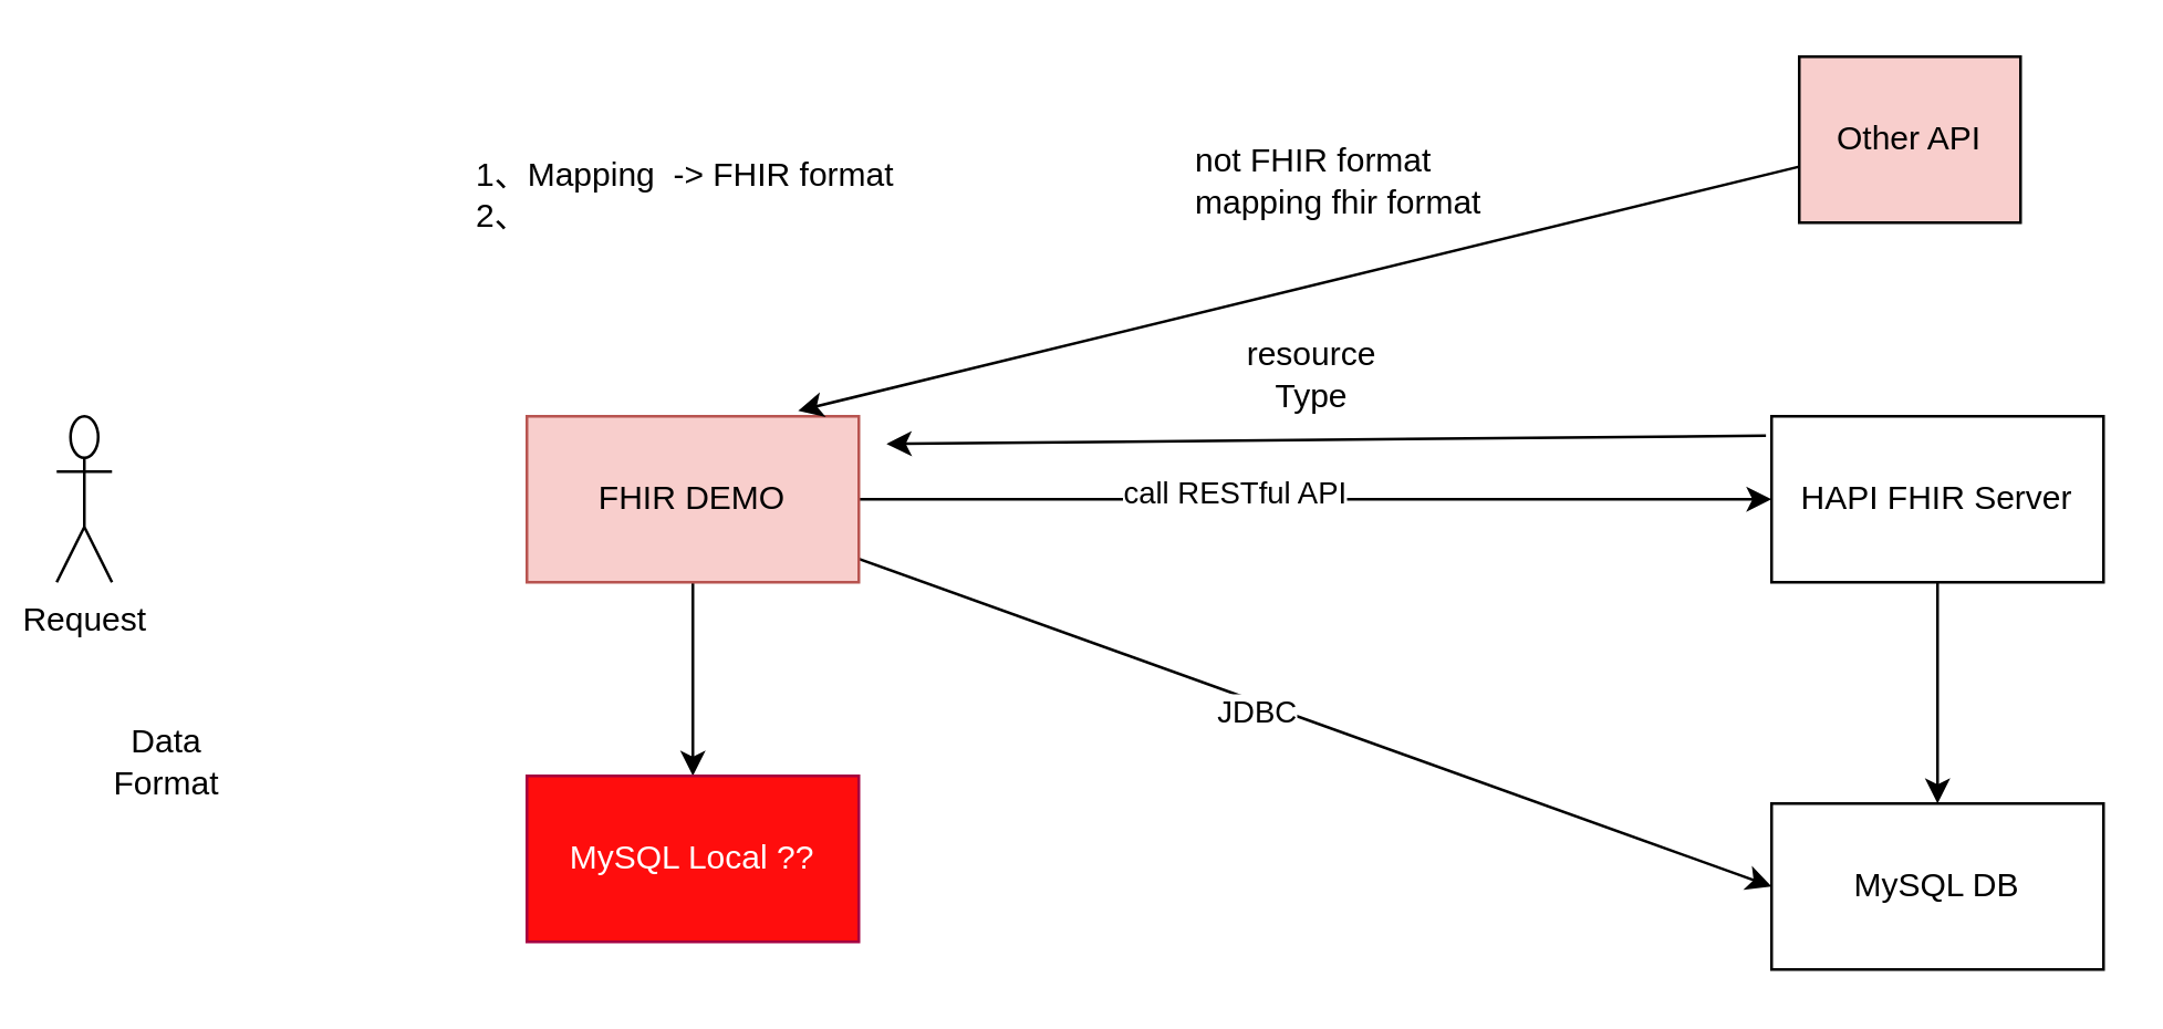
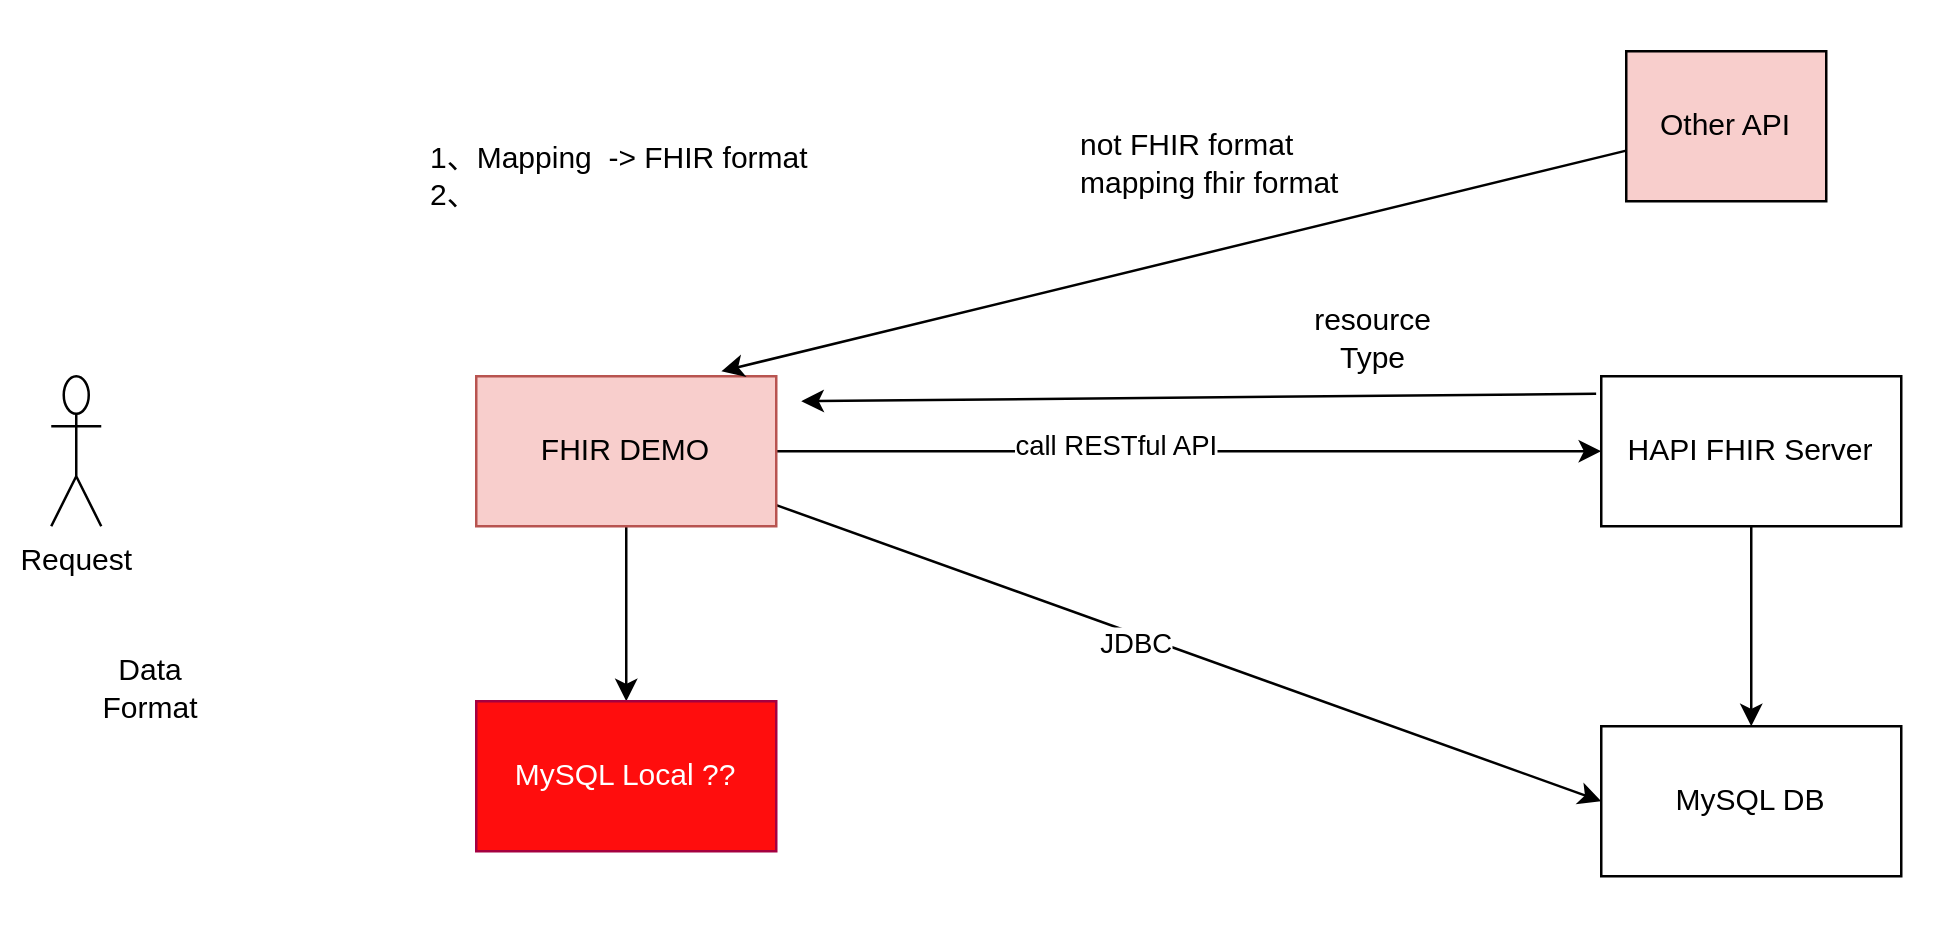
- <mxCell id="13" value="resource Type" style="text;html=1;strokeColor=none;fillColor=none;align=center;verticalAlign=middle;whiteSpace=wrap;rounded=0;" parent="1" vertex="1"><mxGeometry x="444" y="120" width="60" height="30" as="geometry" /></mxCell>
+ <mxCell id="13" value="resource Type" style="text;html=1;strokeColor=none;fillColor=none;align=center;verticalAlign=middle;whiteSpace=wrap;rounded=0;" parent="1" vertex="1"><mxGeometry x="519" y="120" width="60" height="30" as="geometry" /></mxCell>
